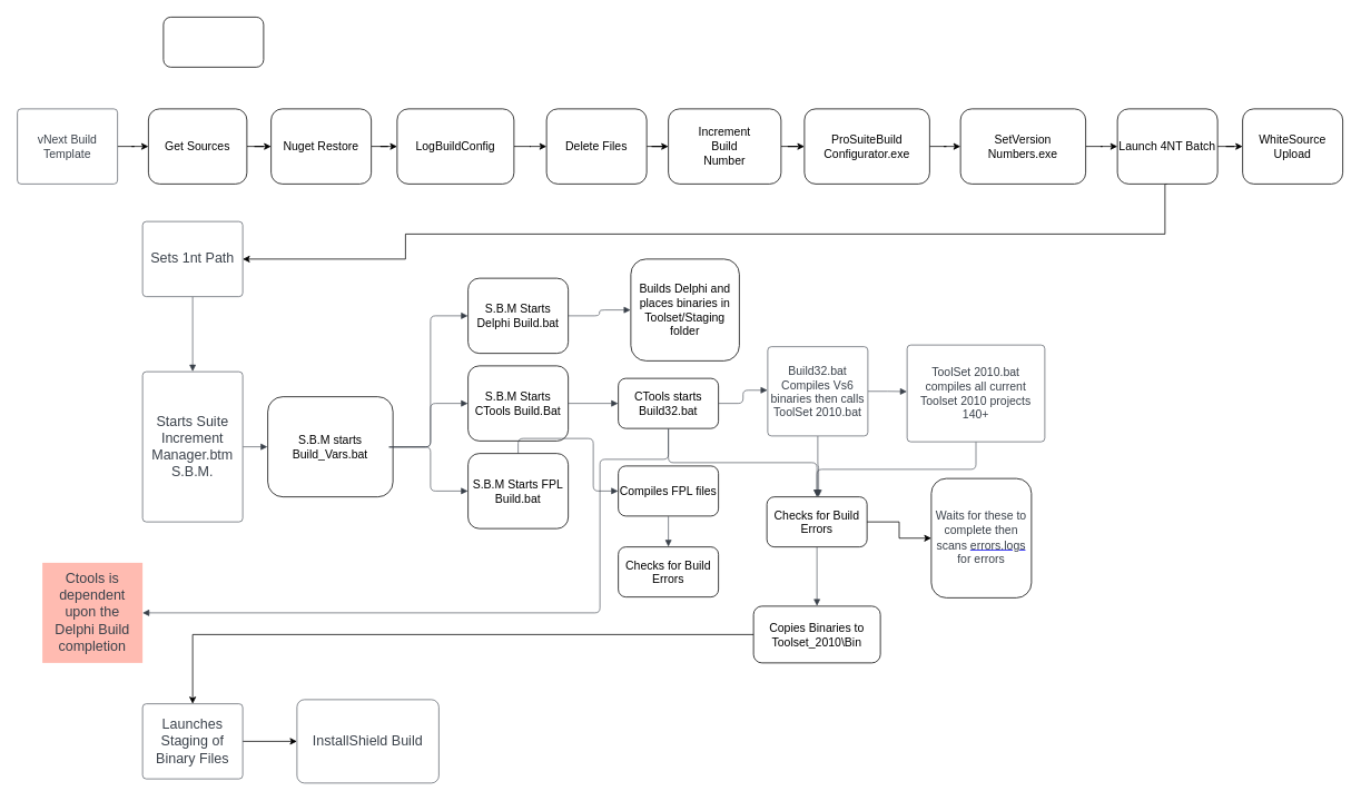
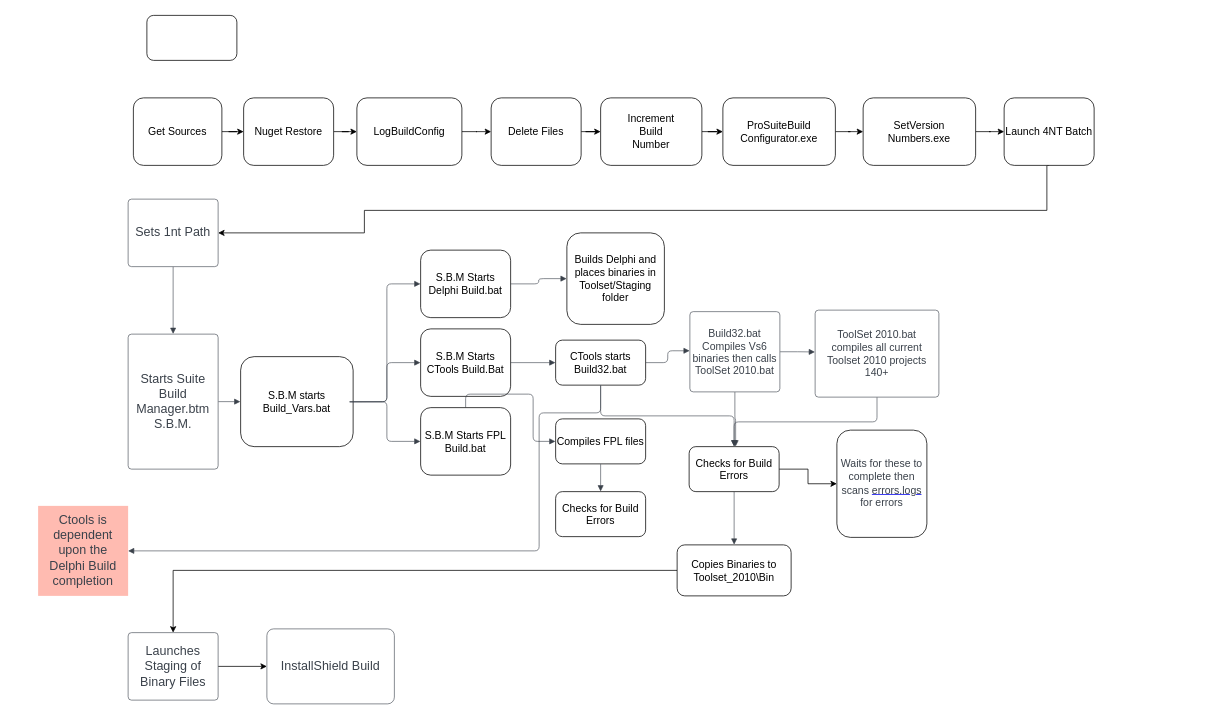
- <mxCell id="3" value="vNext Build Template" style="html=1;overflow=block;blockSpacing=1;whiteSpace=wrap;fontSize=14;fontColor=#3a414a;spacing=9;strokeColor=#3a414a;strokeOpacity=100;rounded=1;absoluteArcSize=1;arcSize=9;strokeWidth=0.8;" vertex="1" parent="1"><mxGeometry x="20" y="130" width="120" height="90" as="geometry" /></mxCell>
- <mxCell id="2" value="" style="edgeStyle=orthogonalEdgeStyle;rounded=0;orthogonalLoop=1;jettySize=auto;html=1;" edge="1" parent="1" source="3" target="5"><mxGeometry relative="1" as="geometry" /></mxCell>
- <mxCell id="18" value="" style="edgeStyle=orthogonalEdgeStyle;rounded=0;orthogonalLoop=1;jettySize=auto;html=1;" edge="1" parent="1" source="20" target="21"><mxGeometry relative="1" as="geometry" /></mxCell>
- <mxCell id="21" value="WhiteSource Upload" style="rounded=1;whiteSpace=wrap;html=1;fillColor=#FFFFFF;fontSize=14;" vertex="1" parent="1"><mxGeometry x="1488" y="130" width="120" height="90" as="geometry" /></mxCell>
- <mxCell id="22" value="Starts Suite Increment Manager.btm S.B.M." style="html=1;overflow=block;blockSpacing=1;whiteSpace=wrap;fontSize=16.7;fontColor=#3a414a;spacing=3.8;strokeColor=#3a414a;strokeOpacity=100;rounded=1;absoluteArcSize=1;arcSize=9;strokeWidth=0.8;" vertex="1" parent="1"><mxGeometry x="170" y="445" width="120" height="180" as="geometry" /></mxCell>
+ <mxCell id="22" value="Starts Suite Build Manager.btm S.B.M." style="html=1;overflow=block;blockSpacing=1;whiteSpace=wrap;fontSize=16.7;fontColor=#3a414a;spacing=3.8;strokeColor=#3a414a;strokeOpacity=100;rounded=1;absoluteArcSize=1;arcSize=9;strokeWidth=0.8;" vertex="1" parent="1"><mxGeometry x="170" y="445" width="120" height="180" as="geometry" /></mxCell>
